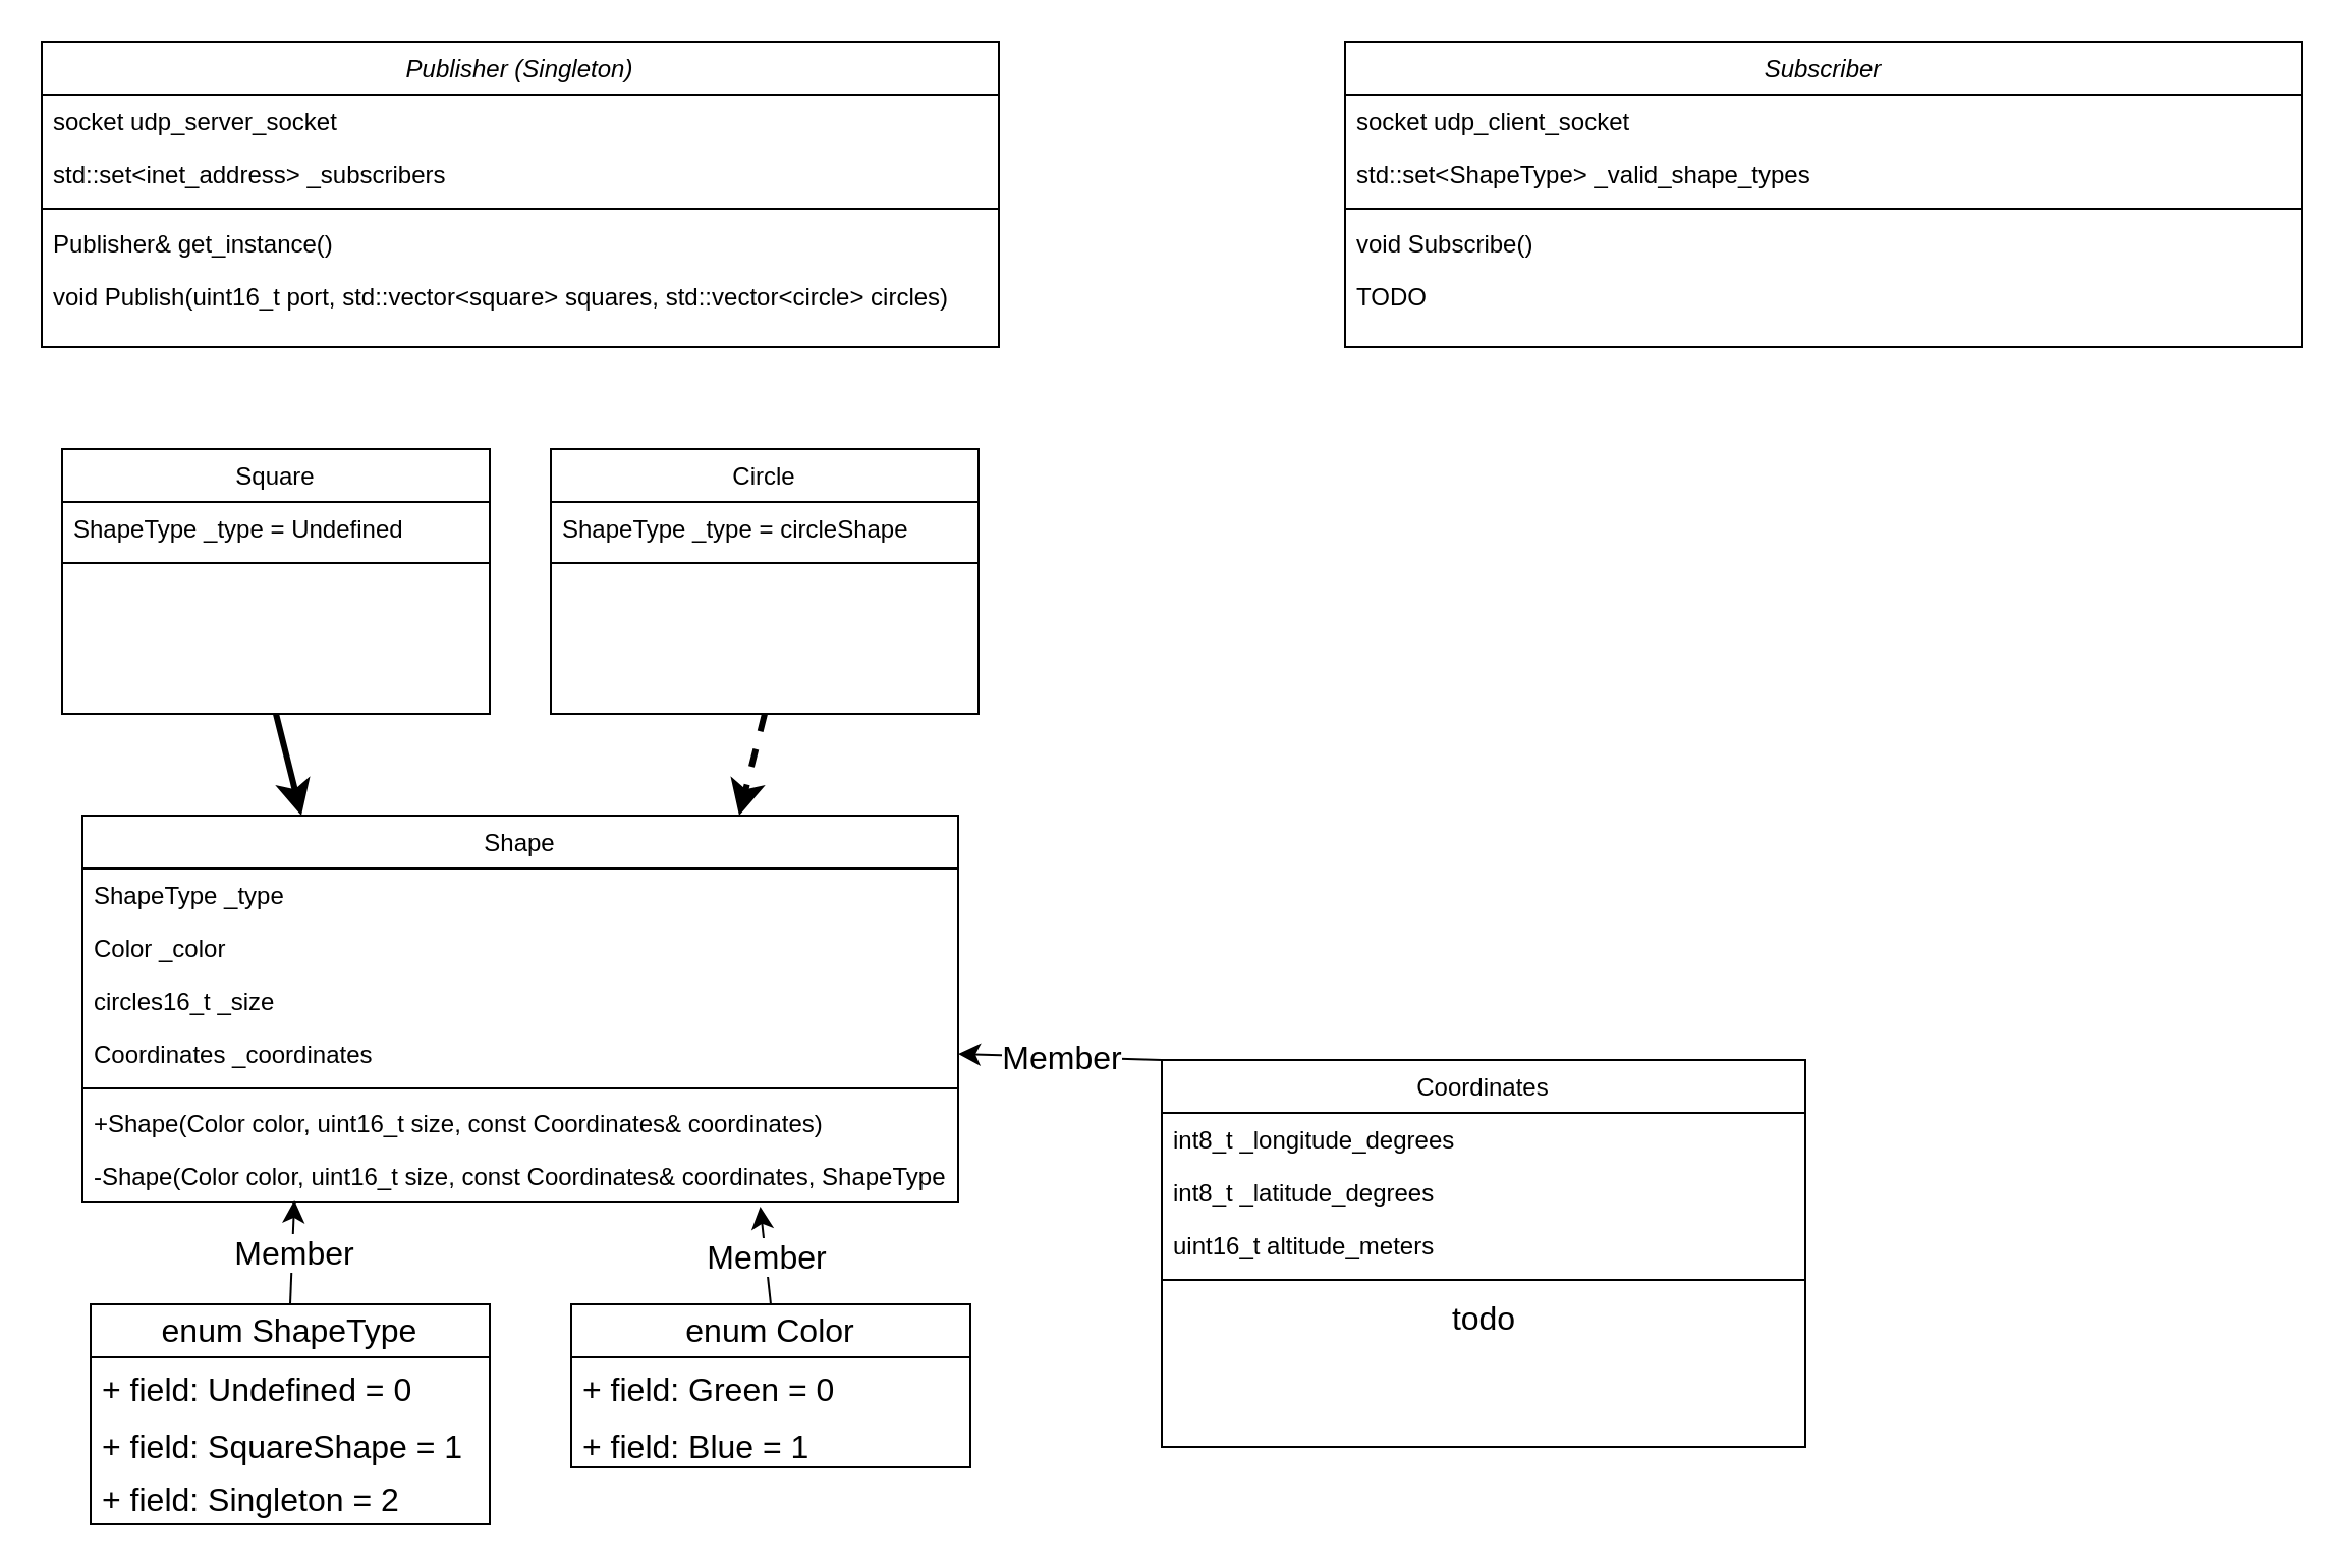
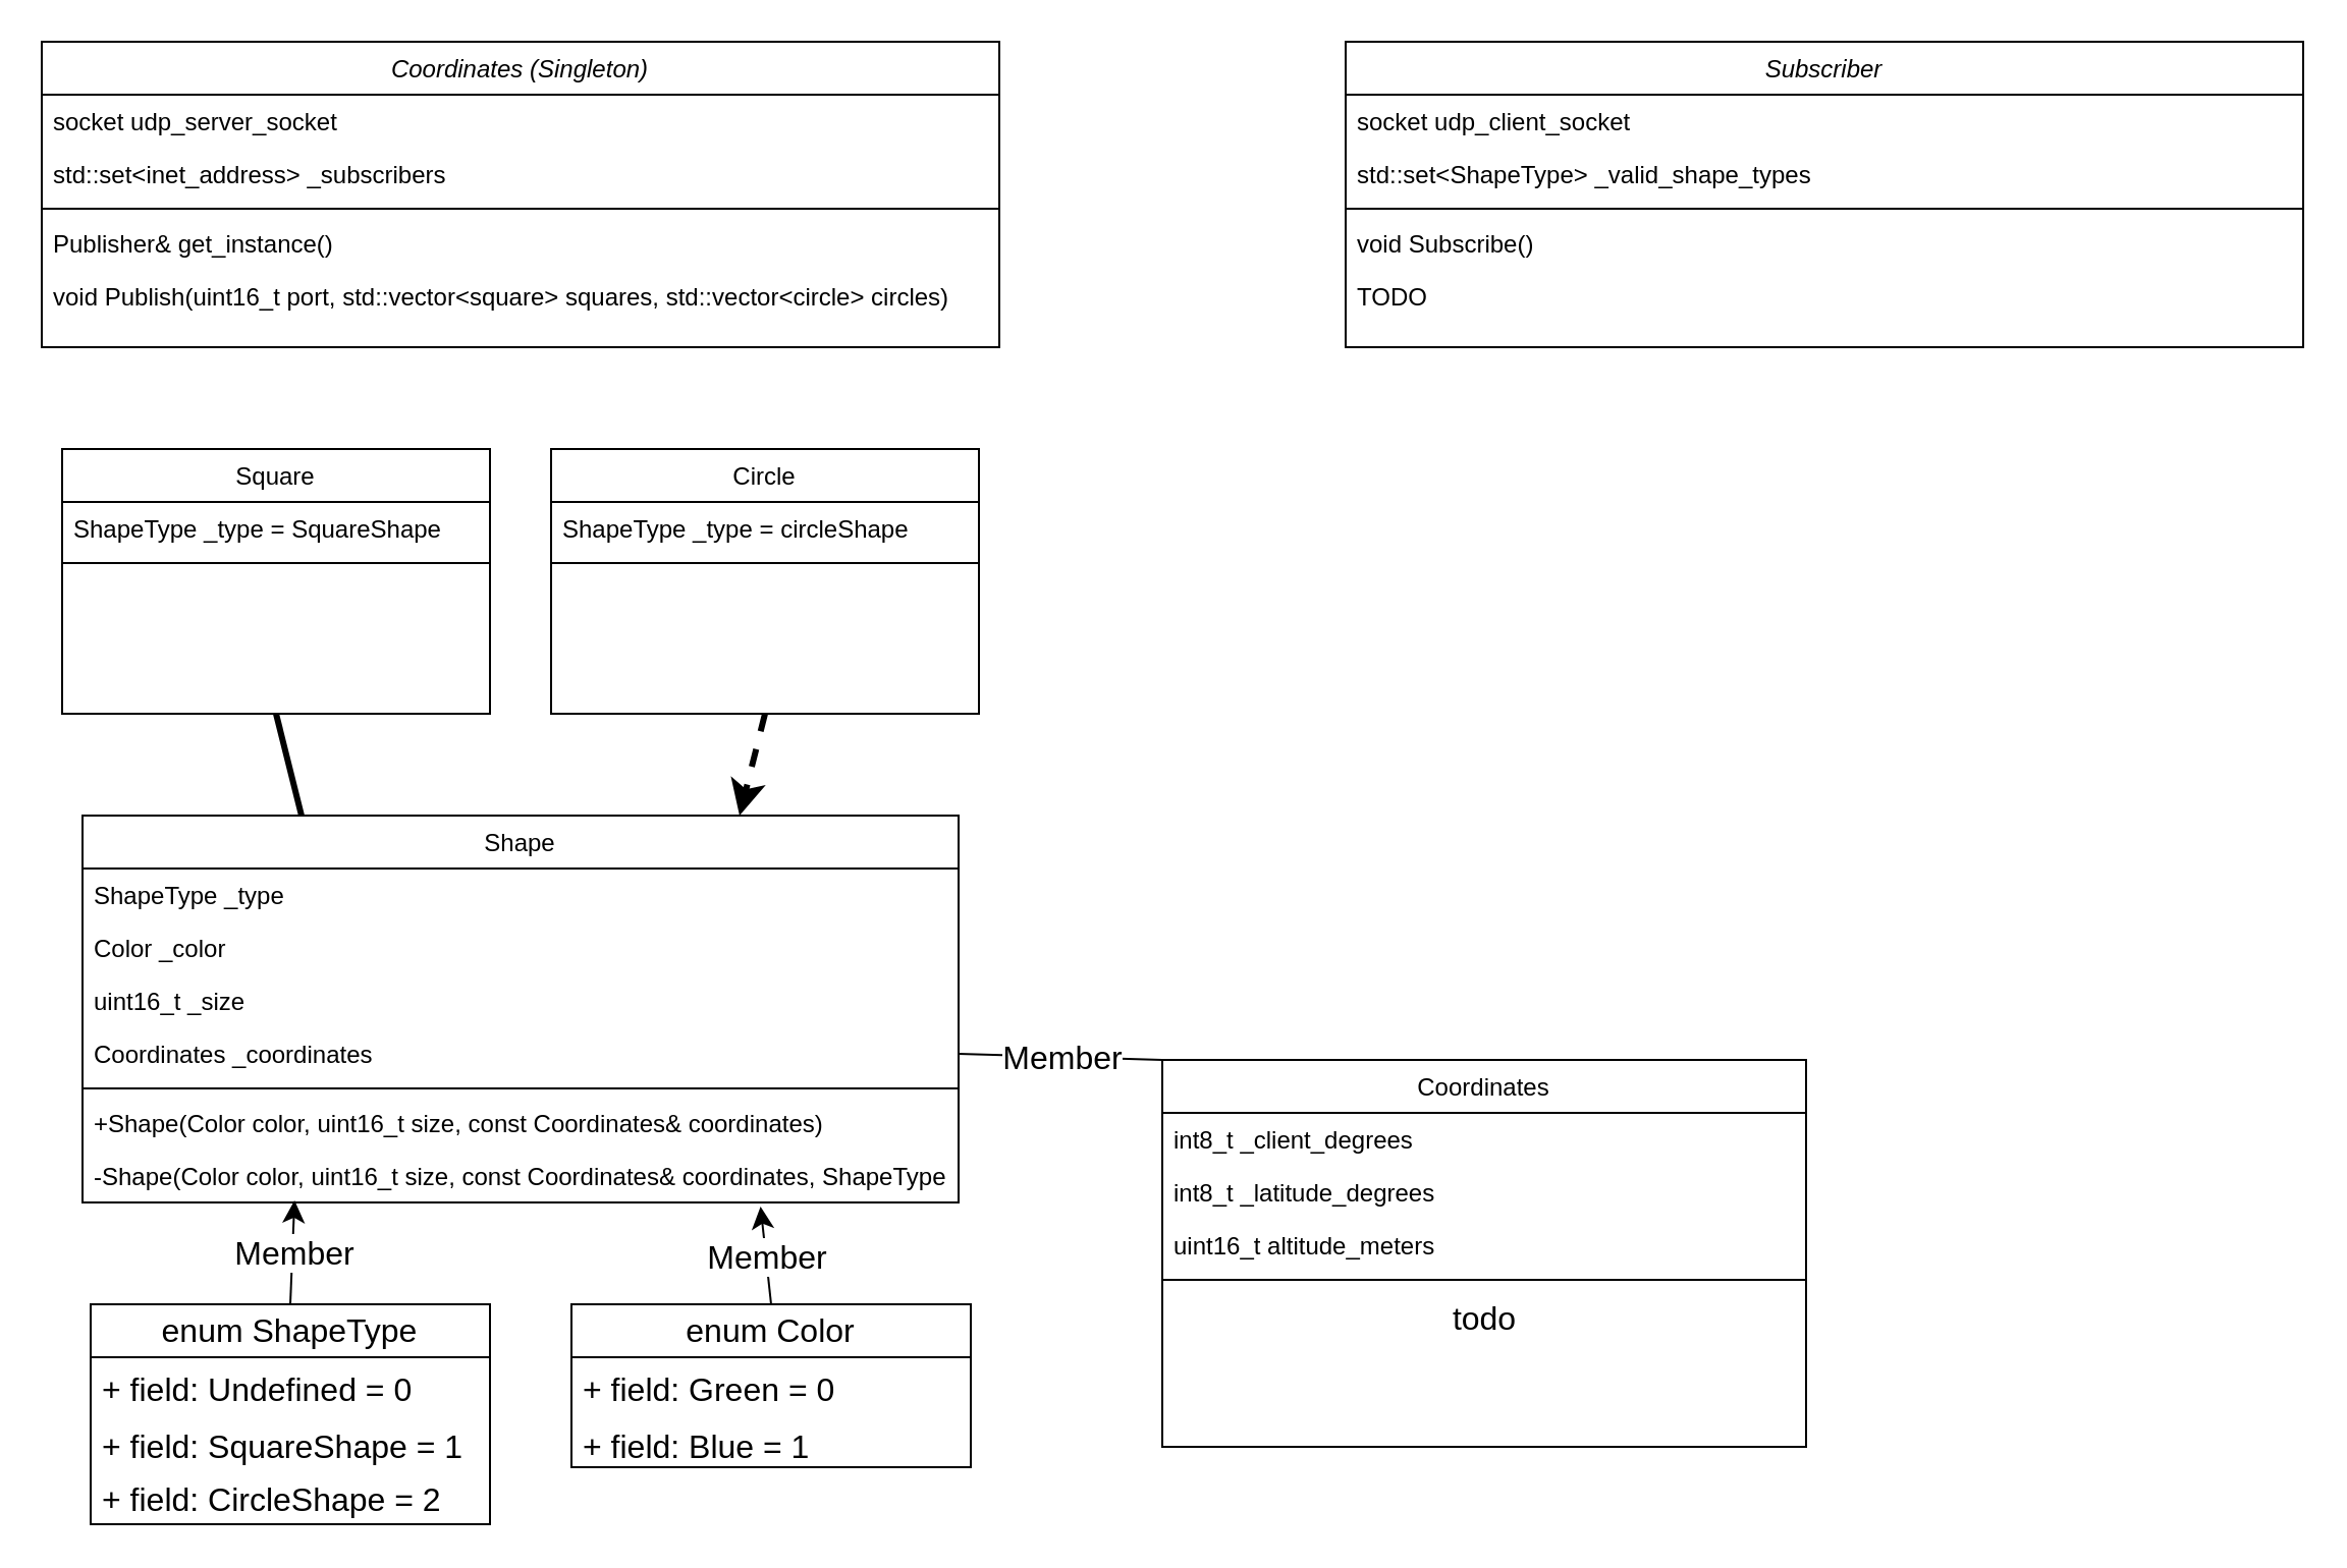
- <mxCell id="2" value="Publisher (Singleton)" style="swimlane;fontStyle=2;align=center;verticalAlign=top;childLayout=stackLayout;horizontal=1;startSize=26;horizontalStack=0;resizeParent=1;resizeLast=0;collapsible=1;marginBottom=0;rounded=0;shadow=0;strokeWidth=1;" parent="1" vertex="1"><mxGeometry y="20" width="470" height="150" as="geometry" x="20"><mxRectangle x="230" y="140" width="160" height="26" as="alternateBounds" /></mxGeometry></mxCell>
+ <mxCell id="2" value="Coordinates (Singleton)" style="swimlane;fontStyle=2;align=center;verticalAlign=top;childLayout=stackLayout;horizontal=1;startSize=26;horizontalStack=0;resizeParent=1;resizeLast=0;collapsible=1;marginBottom=0;rounded=0;shadow=0;strokeWidth=1;" parent="1" vertex="1"><mxGeometry y="20" width="470" height="150" as="geometry" x="20"><mxRectangle x="230" y="140" width="160" height="26" as="alternateBounds" /></mxGeometry></mxCell>
- <mxCell id="20" value="ShapeType _type = Undefined" style="text;align=left;verticalAlign=top;spacingLeft=4;spacingRight=4;overflow=hidden;rotatable=0;points=[[0,0.5],[1,0.5]];portConstraint=eastwest;" vertex="1" parent="19"><mxGeometry y="26" width="210" height="26" as="geometry" /></mxCell>
+ <mxCell id="20" value="ShapeType _type = SquareShape" style="text;align=left;verticalAlign=top;spacingLeft=4;spacingRight=4;overflow=hidden;rotatable=0;points=[[0,0.5],[1,0.5]];portConstraint=eastwest;" vertex="1" parent="19"><mxGeometry y="26" width="210" height="26" as="geometry" /></mxCell>
- <mxCell id="23" value="" style="endArrow=classic;html=1;rounded=0;fontSize=12;startSize=8;endSize=8;curved=1;exitX=0.5;exitY=1;exitDx=0;exitDy=0;entryX=0.25;entryY=0;entryDx=0;entryDy=0;strokeWidth=3;" edge="1" parent="1" source="19" target="8"><mxGeometry width="50" height="50" relative="1" as="geometry"><mxPoint x="385" y="360" as="sourcePoint" /><mxPoint x="373" y="410" as="targetPoint" /></mxGeometry></mxCell>
+ <mxCell id="23" value="" style="endArrow=none;html=1;rounded=0;fontSize=12;startSize=8;endSize=8;curved=1;exitX=0.5;exitY=1;exitDx=0;exitDy=0;entryX=0.25;entryY=0;entryDx=0;entryDy=0;strokeWidth=3;" edge="1" parent="1" source="19" target="8"><mxGeometry width="50" height="50" relative="1" as="geometry"><mxPoint x="385" y="360" as="sourcePoint" /><mxPoint x="373" y="410" as="targetPoint" /></mxGeometry></mxCell>
- <mxCell id="11" value="circles16_t _size" style="text;align=left;verticalAlign=top;spacingLeft=4;spacingRight=4;overflow=hidden;rotatable=0;points=[[0,0.5],[1,0.5]];portConstraint=eastwest;rounded=0;shadow=0;html=0;" vertex="1" parent="8"><mxGeometry y="78" width="430" height="26" as="geometry" /></mxCell>
+ <mxCell id="11" value="uint16_t _size" style="text;align=left;verticalAlign=top;spacingLeft=4;spacingRight=4;overflow=hidden;rotatable=0;points=[[0,0.5],[1,0.5]];portConstraint=eastwest;rounded=0;shadow=0;html=0;" vertex="1" parent="8"><mxGeometry y="78" width="430" height="26" as="geometry" /></mxCell>
- <mxCell id="37" value="" style="endArrow=classic;html=1;rounded=0;fontSize=12;startSize=8;endSize=8;curved=1;exitX=0;exitY=0;exitDx=0;exitDy=0;entryX=1;entryY=0.5;entryDx=0;entryDy=0;" edge="1" parent="1" source="31" target="12"><mxGeometry relative="1" as="geometry"><mxPoint x="550" y="400" as="sourcePoint" /><mxPoint x="650" y="400" as="targetPoint" /></mxGeometry></mxCell>
+ <mxCell id="37" value="" style="endArrow=none;html=1;rounded=0;fontSize=12;startSize=8;endSize=8;curved=1;exitX=0;exitY=0;exitDx=0;exitDy=0;entryX=1;entryY=0.5;entryDx=0;entryDy=0;" edge="1" parent="1" source="31" target="12"><mxGeometry relative="1" as="geometry"><mxPoint x="550" y="400" as="sourcePoint" /><mxPoint x="650" y="400" as="targetPoint" /></mxGeometry></mxCell>
- <mxCell id="32" value="int8_t _longitude_degrees" style="text;align=left;verticalAlign=top;spacingLeft=4;spacingRight=4;overflow=hidden;rotatable=0;points=[[0,0.5],[1,0.5]];portConstraint=eastwest;" vertex="1" parent="31"><mxGeometry y="26" width="316" height="26" as="geometry" /></mxCell>
+ <mxCell id="32" value="int8_t _client_degrees" style="text;align=left;verticalAlign=top;spacingLeft=4;spacingRight=4;overflow=hidden;rotatable=0;points=[[0,0.5],[1,0.5]];portConstraint=eastwest;" vertex="1" parent="31"><mxGeometry y="26" width="316" height="26" as="geometry" /></mxCell>
- <mxCell id="27" value="+ field: Singleton = 2" style="text;strokeColor=none;fillColor=none;align=left;verticalAlign=top;spacingLeft=4;spacingRight=4;overflow=hidden;rotatable=0;points=[[0,0.5],[1,0.5]];portConstraint=eastwest;whiteSpace=wrap;html=1;fontSize=16;" vertex="1" parent="24"><mxGeometry y="80" width="196" height="28" as="geometry" /></mxCell>
+ <mxCell id="27" value="+ field: CircleShape = 2" style="text;strokeColor=none;fillColor=none;align=left;verticalAlign=top;spacingLeft=4;spacingRight=4;overflow=hidden;rotatable=0;points=[[0,0.5],[1,0.5]];portConstraint=eastwest;whiteSpace=wrap;html=1;fontSize=16;" vertex="1" parent="24"><mxGeometry y="80" width="196" height="28" as="geometry" /></mxCell>
